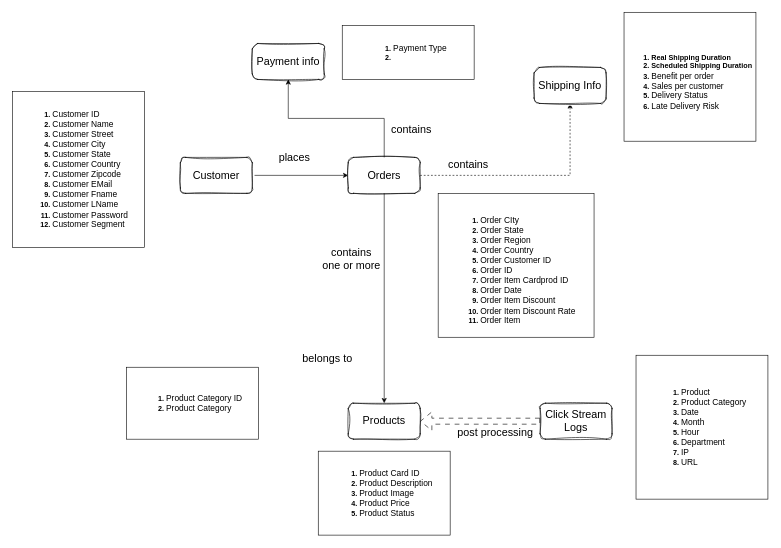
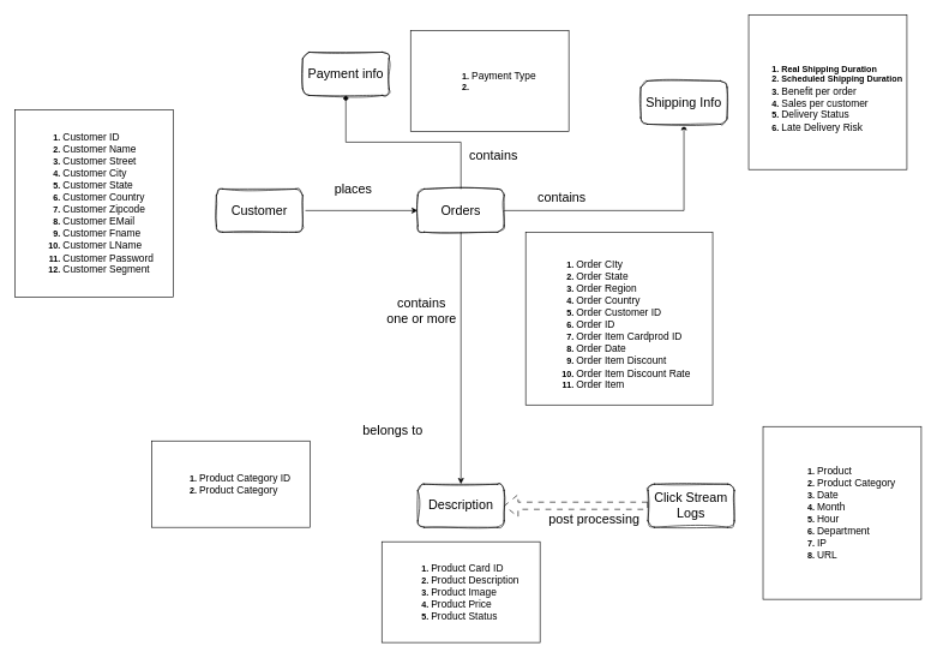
- <mxCell id="21" value="&lt;ol&gt;&lt;li style=&quot;text-align: left;&quot;&gt;&lt;span style=&quot;font-size: 14px; font-weight: 400;&quot;&gt;Payment Type&lt;/span&gt;&lt;/li&gt;&lt;li style=&quot;text-align: left;&quot;&gt;&lt;br&gt;&lt;/li&gt;&lt;/ol&gt;" style="rounded=0;whiteSpace=wrap;html=1;fontStyle=1" vertex="1" parent="1"><mxGeometry x="570" width="220" height="90" as="geometry" y="42" /></mxCell>
+ <mxCell id="21" value="&lt;ol&gt;&lt;li style=&quot;text-align: left;&quot;&gt;&lt;span style=&quot;font-size: 14px; font-weight: 400;&quot;&gt;Payment Type&lt;/span&gt;&lt;/li&gt;&lt;li style=&quot;text-align: left;&quot;&gt;&lt;br&gt;&lt;/li&gt;&lt;/ol&gt;" style="rounded=0;whiteSpace=wrap;html=1;fontStyle=1" vertex="1" parent="1"><mxGeometry x="570" y="42" width="220" height="140" as="geometry" /></mxCell>
- <mxCell id="5" style="edgeStyle=orthogonalEdgeStyle;rounded=0;orthogonalLoop=1;jettySize=auto;html=1;exitX=0.5;exitY=0;exitDx=0;exitDy=0;entryX=0.5;entryY=1;entryDx=0;entryDy=0;" edge="1" parent="1" source="7" target="12"><mxGeometry relative="1" as="geometry" /></mxCell>
+ <mxCell id="5" style="edgeStyle=orthogonalEdgeStyle;rounded=0;orthogonalLoop=1;jettySize=auto;html=1;exitX=0.5;exitY=0;exitDx=0;exitDy=0;entryX=0.5;entryY=1;entryDx=0;entryDy=0;endArrow=diamond;" edge="1" parent="1" source="7" target="12"><mxGeometry relative="1" as="geometry" /></mxCell>
- <mxCell id="6" style="edgeStyle=orthogonalEdgeStyle;rounded=0;orthogonalLoop=1;jettySize=auto;html=1;exitX=1;exitY=0.5;exitDx=0;exitDy=0;dashed=1;" edge="1" parent="1" source="7" target="14"><mxGeometry relative="1" as="geometry" /></mxCell>
+ <mxCell id="6" style="edgeStyle=orthogonalEdgeStyle;rounded=0;orthogonalLoop=1;jettySize=auto;html=1;exitX=1;exitY=0.5;exitDx=0;exitDy=0;" edge="1" parent="1" source="7" target="14"><mxGeometry relative="1" as="geometry" /></mxCell>
- <mxCell id="8" value="&lt;font style=&quot;font-size: 18px;&quot;&gt;Products&lt;/font&gt;" style="rounded=1;whiteSpace=wrap;html=1;glass=0;sketch=1;curveFitting=1;jiggle=2;shadow=0;" vertex="1" parent="1"><mxGeometry x="580" y="672" width="120" height="60" as="geometry" /></mxCell>
+ <mxCell id="8" value="&lt;font style=&quot;font-size: 18px;&quot;&gt;Description&lt;/font&gt;" style="rounded=1;whiteSpace=wrap;html=1;glass=0;sketch=1;curveFitting=1;jiggle=2;shadow=0;" vertex="1" parent="1"><mxGeometry x="580" y="672" width="120" height="60" as="geometry" /></mxCell>
